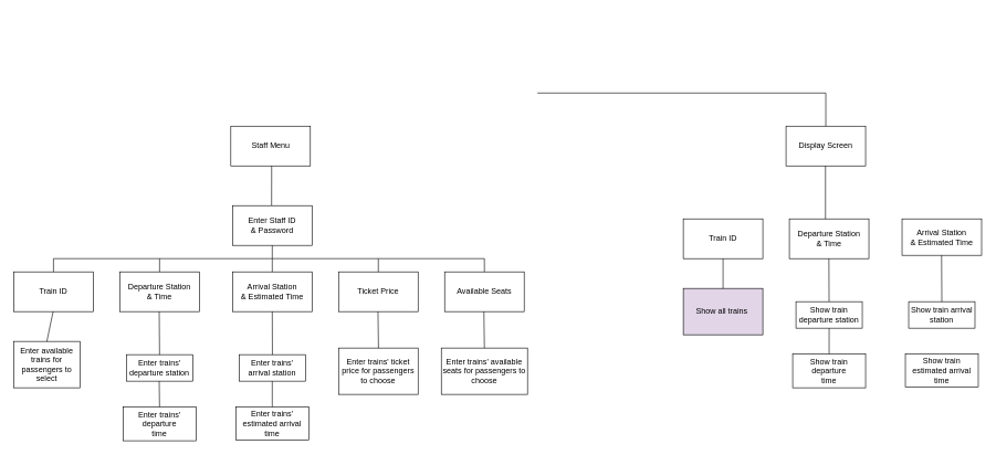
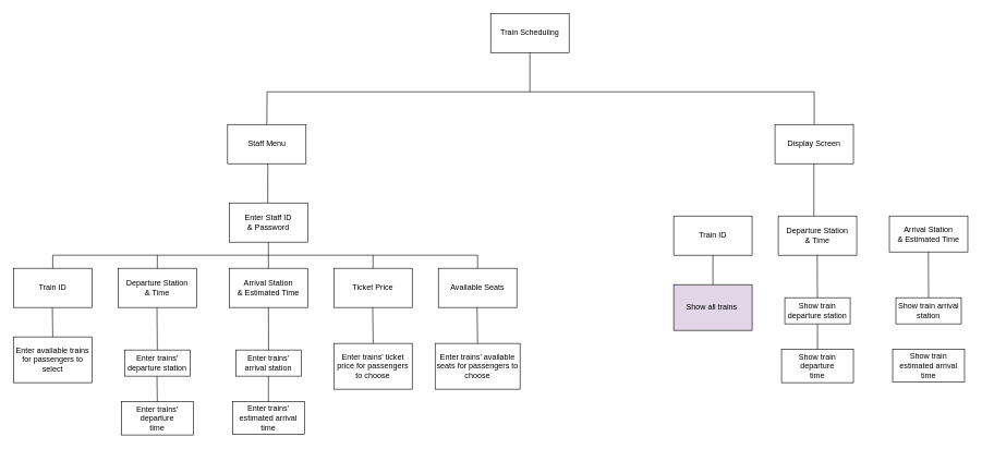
+ <mxCell id="2" value="Train Scheduling" style="rounded=0;whiteSpace=wrap;html=1;" vertex="1" parent="1"><mxGeometry x="750" y="20" width="120" height="60" as="geometry" /></mxCell>
+ <mxCell id="45" value="" style="endArrow=none;html=1;rounded=0;exitX=0.5;exitY=0;exitDx=0;exitDy=0;entryX=0.5;entryY=1;entryDx=0;entryDy=0;" edge="1" parent="1" source="3" target="2"><mxGeometry width="50" height="50" relative="1" as="geometry"><mxPoint x="730" y="240" as="sourcePoint" /><mxPoint x="780" y="190" as="targetPoint" /><Array as="points"><mxPoint x="408" y="140" /><mxPoint x="810" y="140" /></Array></mxGeometry></mxCell>
- <mxCell id="10" value="Enter available trains for passengers to select" style="rounded=0;whiteSpace=wrap;html=1;" vertex="1" parent="1"><mxGeometry x="20" y="515" width="100" height="70" as="geometry" /></mxCell>
+ <mxCell id="10" value="Enter available trains for passengers to select" style="rounded=0;whiteSpace=wrap;html=1;" vertex="1" parent="1"><mxGeometry x="20" y="515" width="120" height="70" as="geometry" /></mxCell>
